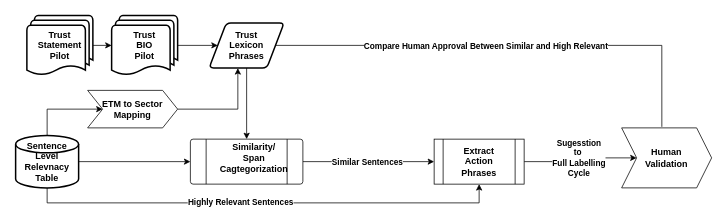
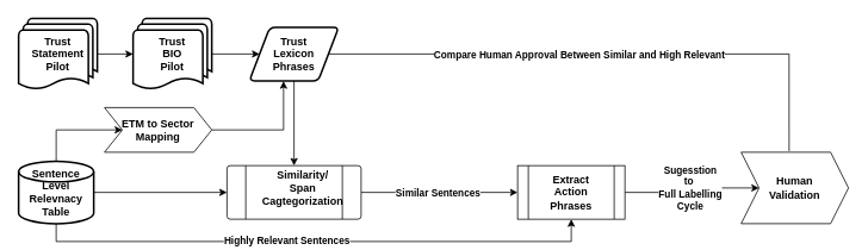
- <mxCell id="8" value="Trust &lt;br&gt;Statement&lt;br&gt;Pilot" style="strokeWidth=2;html=1;shape=mxgraph.flowchart.multi-document;whiteSpace=wrap;fontStyle=1" vertex="1" parent="1"><mxGeometry x="35" y="20" width="88" height="80" as="geometry" /></mxCell>
+ <mxCell id="8" value="Trust &lt;br&gt;Statement&lt;br&gt;Pilot" style="strokeWidth=2;html=1;shape=mxgraph.flowchart.multi-document;whiteSpace=wrap;fontStyle=1" vertex="1" parent="1"><mxGeometry x="20" y="20" width="88" height="80" as="geometry" /></mxCell>
